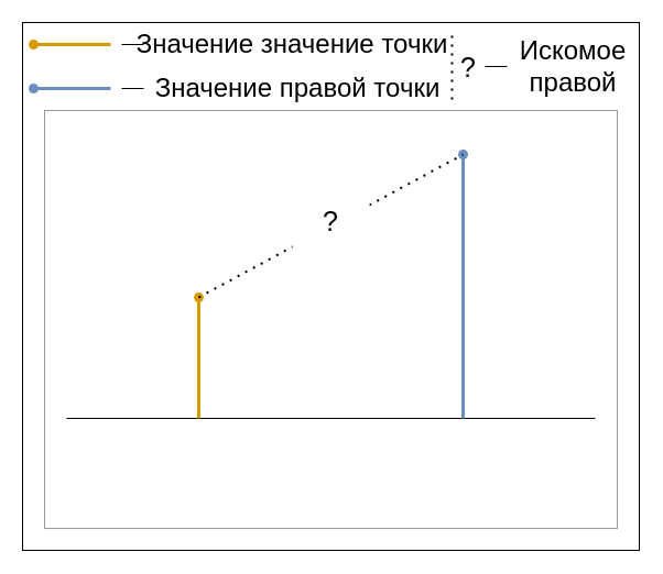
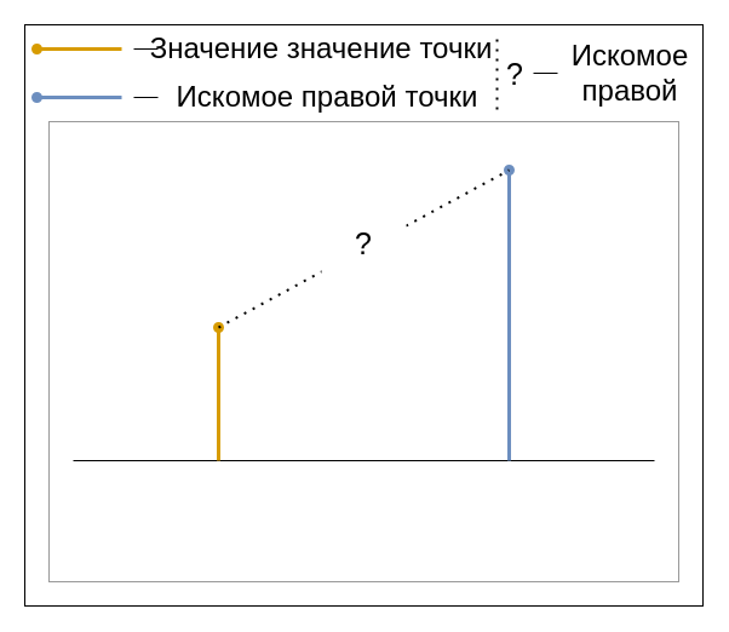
- <mxCell id="14" value="Значение правой точки" style="text;html=1;strokeColor=none;fillColor=none;align=center;verticalAlign=middle;whiteSpace=wrap;rounded=0;labelBackgroundColor=none;fontSize=24;" vertex="1" parent="1"><mxGeometry x="80" y="70" width="380" height="20" as="geometry" /></mxCell>
+ <mxCell id="14" value="Искомое правой точки" style="text;html=1;strokeColor=none;fillColor=none;align=center;verticalAlign=middle;whiteSpace=wrap;rounded=0;labelBackgroundColor=none;fontSize=24;" vertex="1" parent="1"><mxGeometry x="80" y="70" width="380" height="20" as="geometry" /></mxCell>
